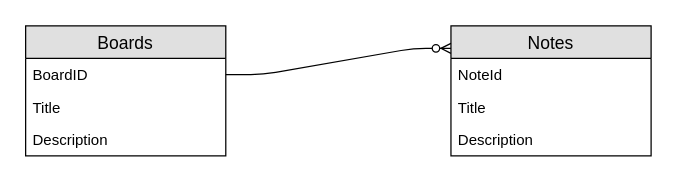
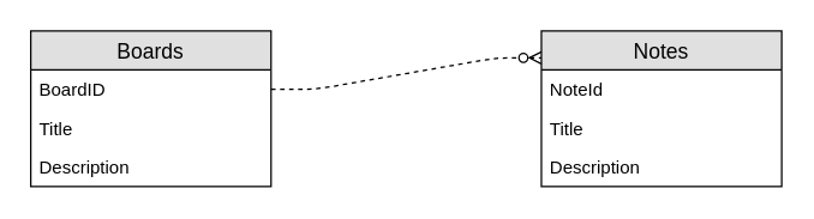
- <mxCell id="10" value="" style="edgeStyle=entityRelationEdgeStyle;fontSize=12;html=1;endArrow=ERzeroToMany;endFill=1;exitX=1;exitY=0.5;exitDx=0;exitDy=0;entryX=0;entryY=0.173;entryDx=0;entryDy=0;entryPerimeter=0;" edge="1" parent="1" source="7" target="2"><mxGeometry width="100" height="100" relative="1" as="geometry"><mxPoint x="275" y="135" as="sourcePoint" /><mxPoint x="375" y="35" as="targetPoint" /></mxGeometry></mxCell>
+ <mxCell id="10" value="" style="edgeStyle=entityRelationEdgeStyle;fontSize=12;html=1;endArrow=ERzeroToMany;endFill=1;exitX=1;exitY=0.5;exitDx=0;exitDy=0;entryX=0;entryY=0.173;entryDx=0;entryDy=0;entryPerimeter=0;dashed=1;" edge="1" parent="1" source="7" target="2"><mxGeometry width="100" height="100" relative="1" as="geometry"><mxPoint x="275" y="135" as="sourcePoint" /><mxPoint x="375" y="35" as="targetPoint" /></mxGeometry></mxCell>
